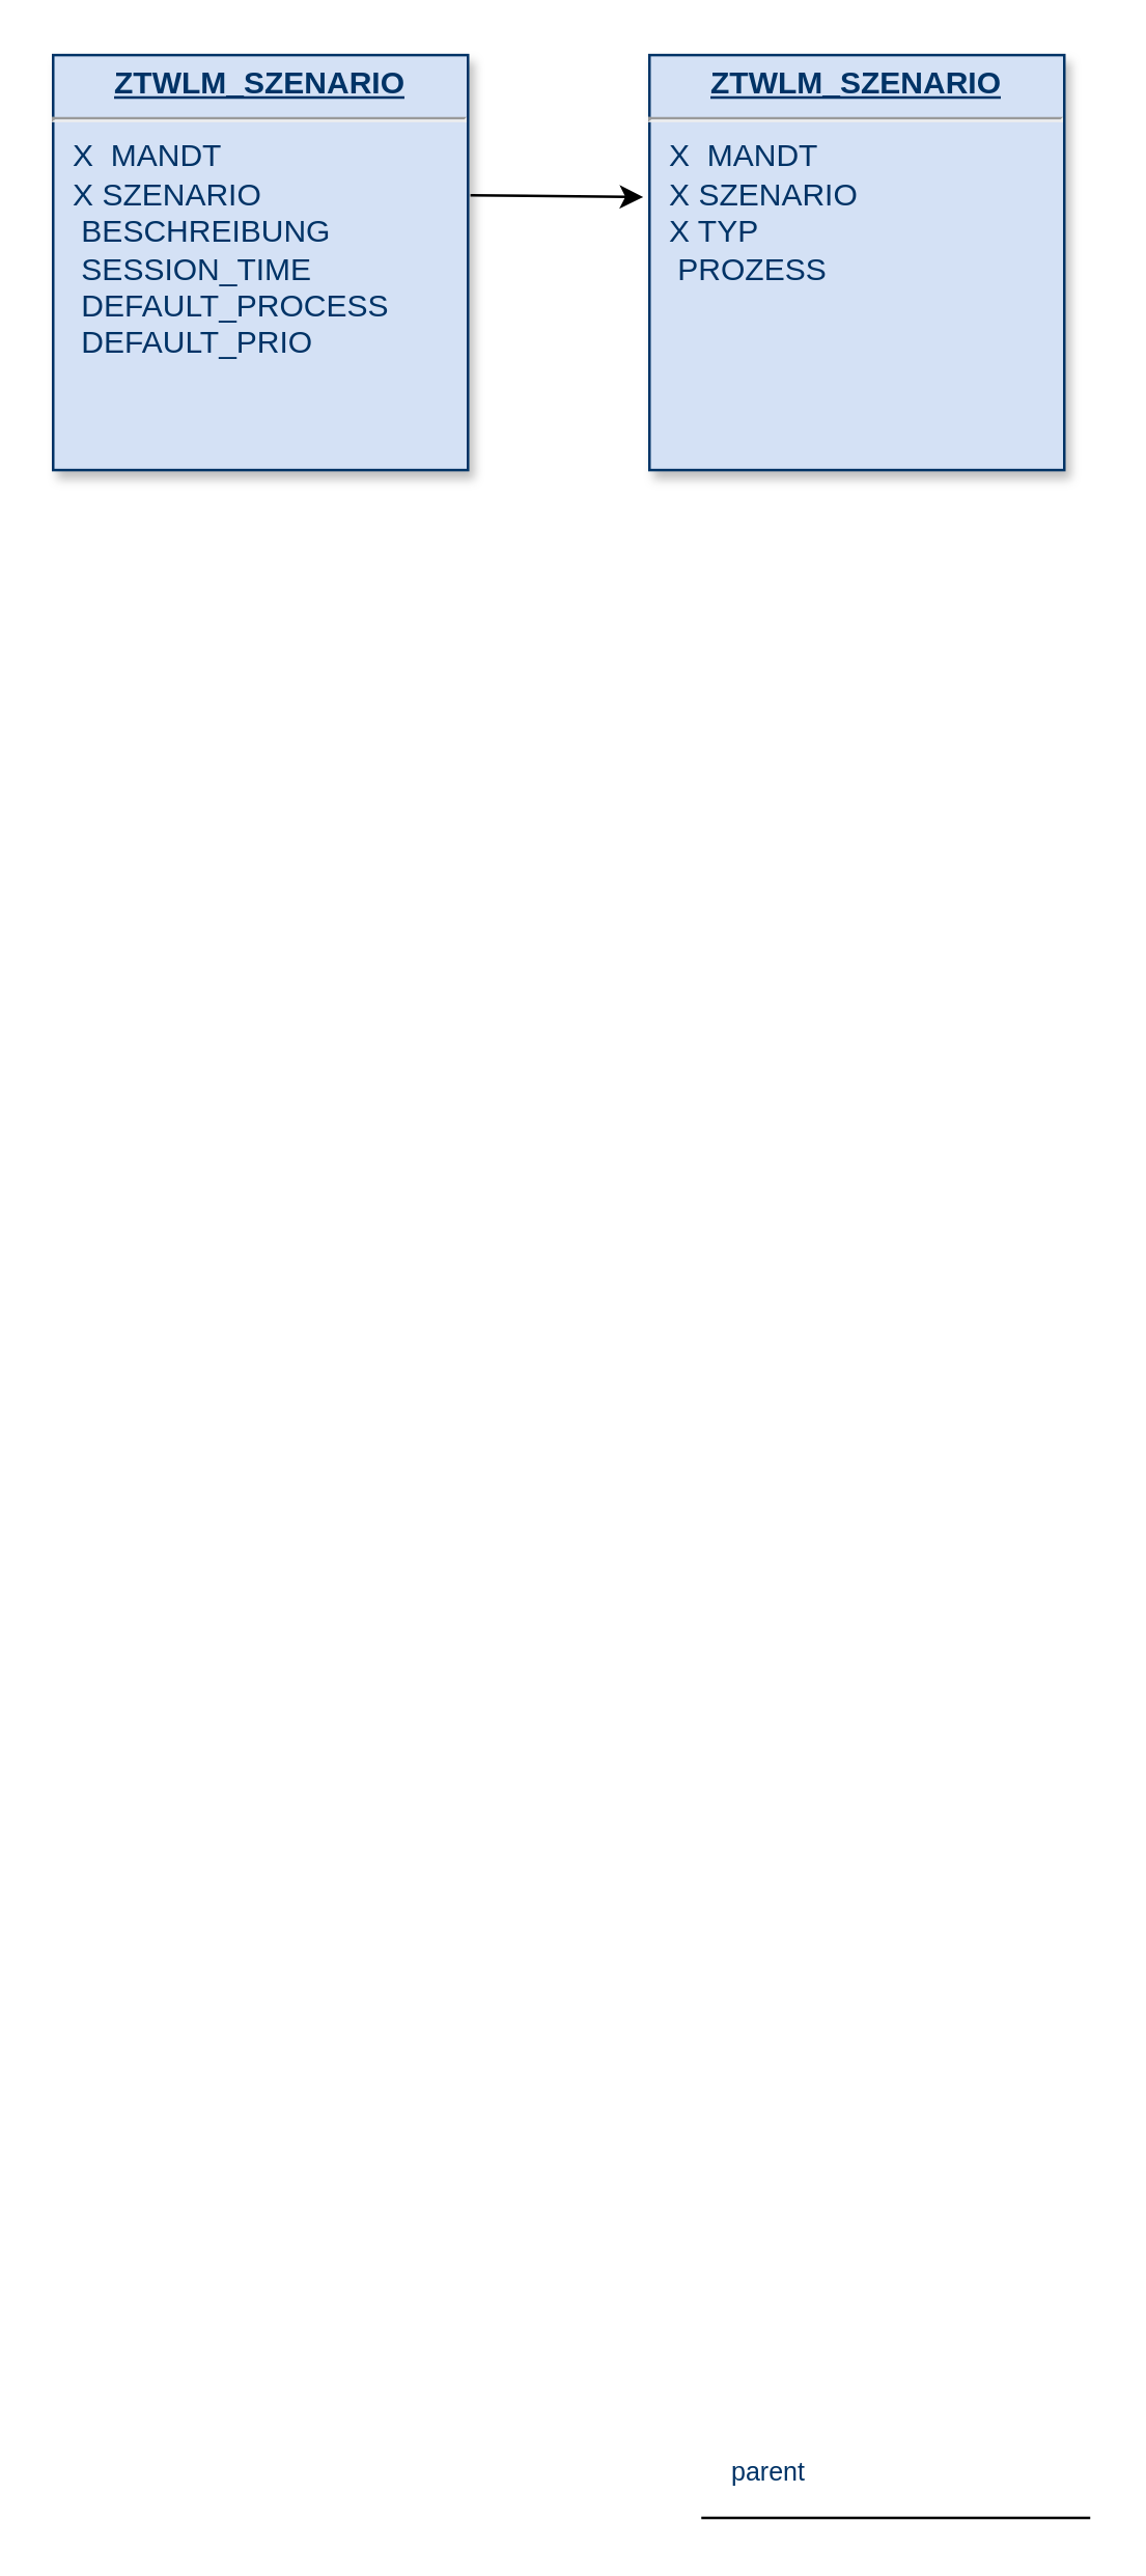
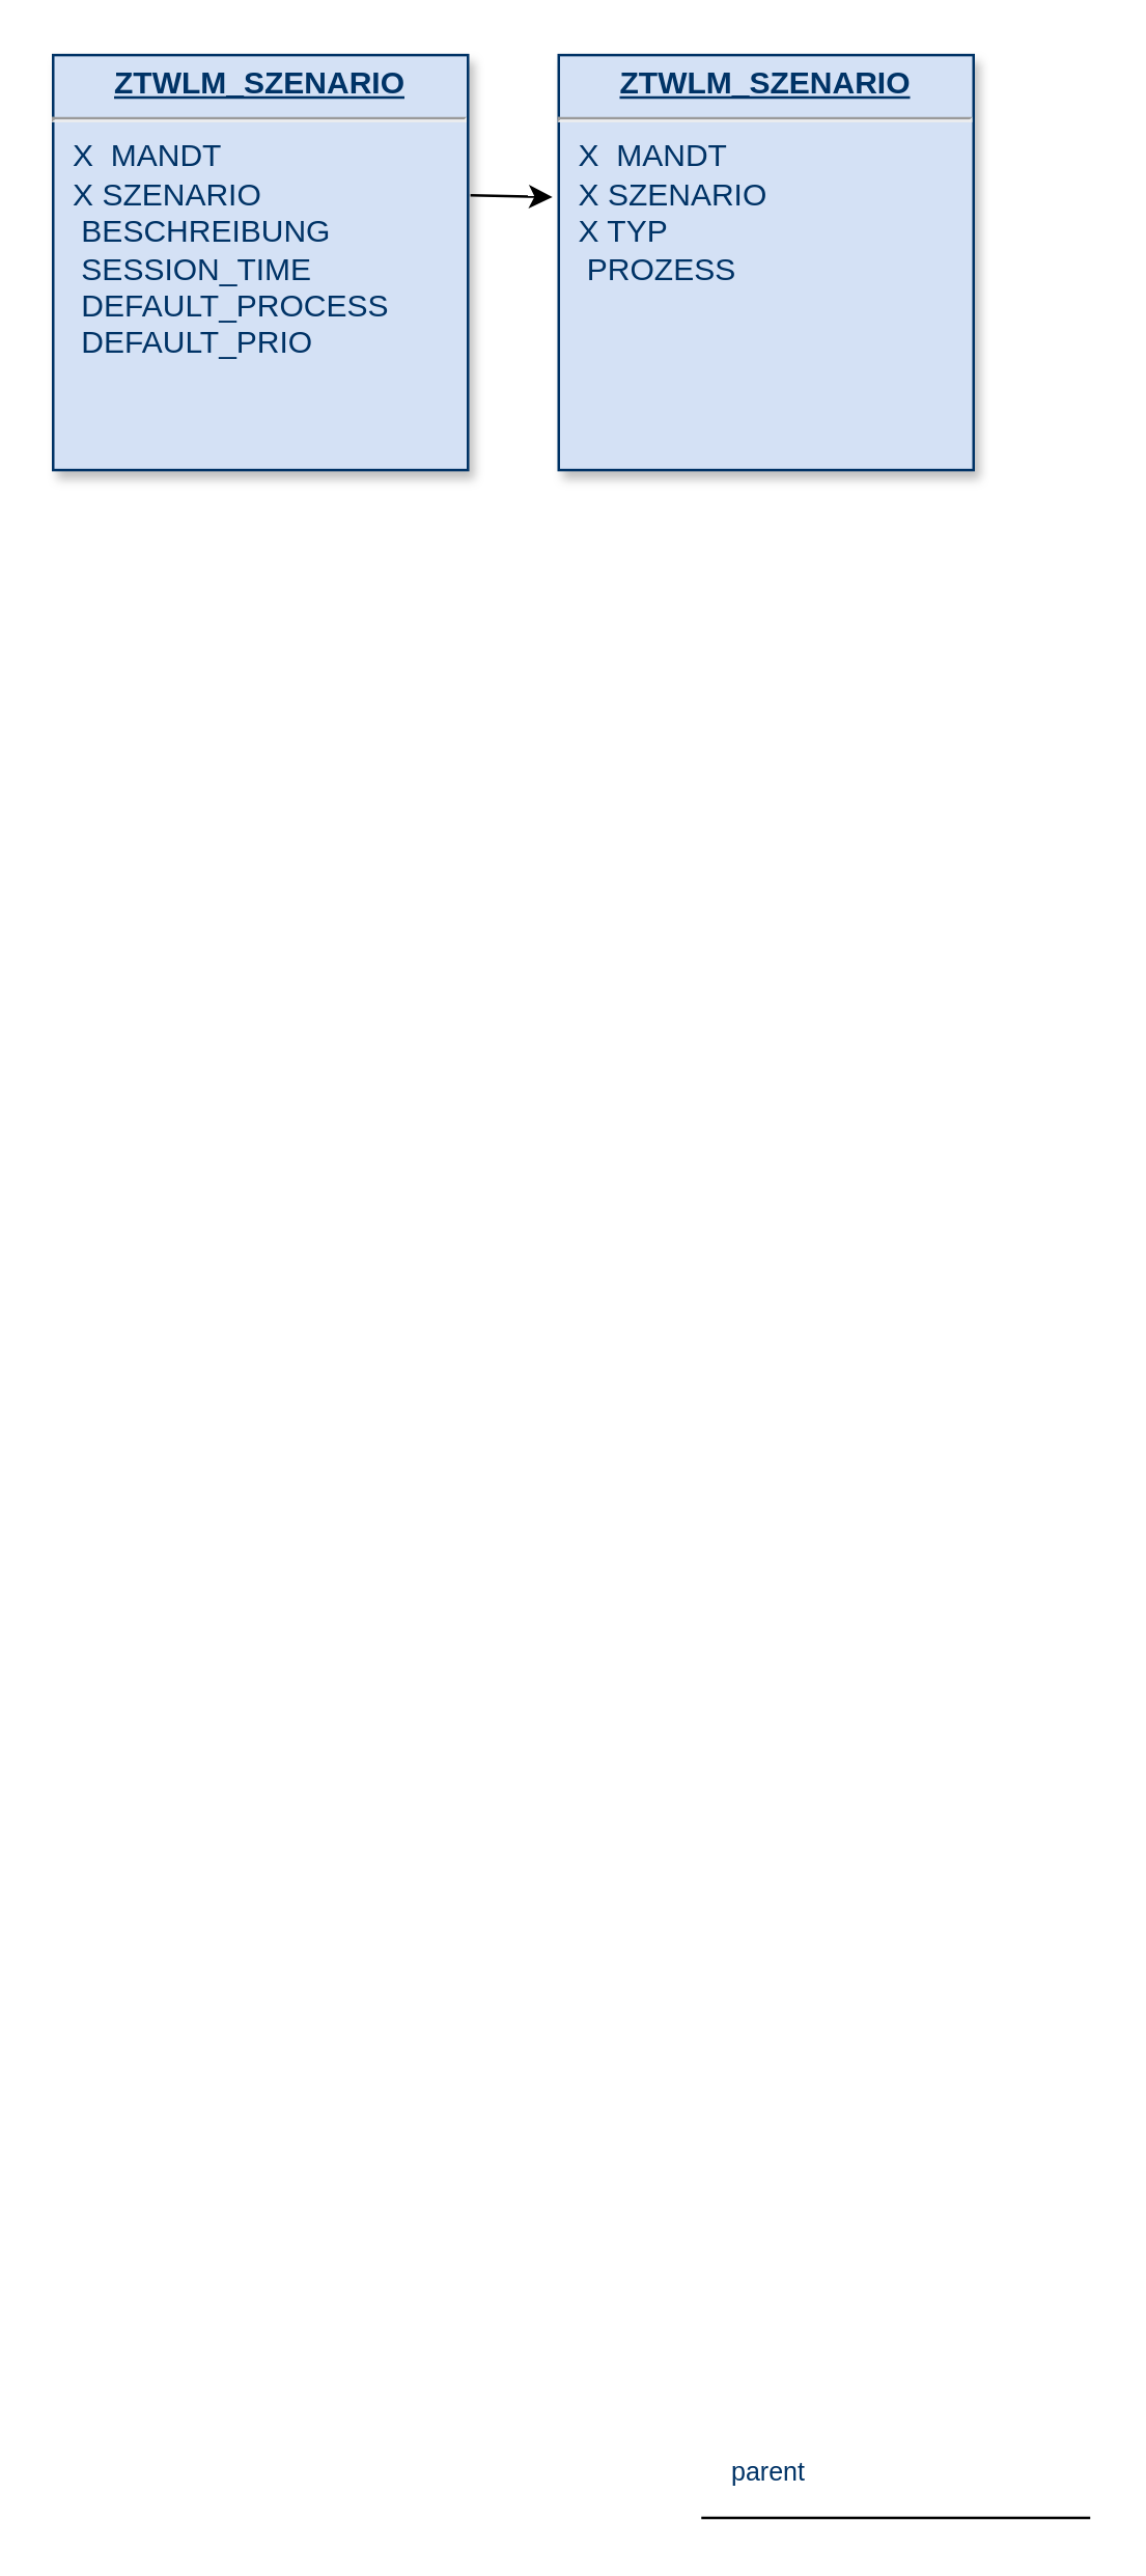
- <mxCell id="5" value="&lt;p style=&quot;margin: 0px; margin-top: 4px; text-align: center; text-decoration: underline;&quot;&gt;&lt;b&gt;ZTWLM_SZENARIO&lt;/b&gt;&lt;/p&gt;&lt;hr&gt;&lt;p style=&quot;margin: 0px; margin-left: 8px;&quot;&gt;X &lt;span style=&quot;white-space: pre;&quot;&gt; &lt;/span&gt;MANDT&lt;/p&gt;&lt;p style=&quot;margin: 0px; margin-left: 8px;&quot;&gt;X&lt;span style=&quot;white-space: pre;&quot;&gt; &lt;/span&gt;SZENARIO&lt;/p&gt;&lt;p style=&quot;margin: 0px; margin-left: 8px;&quot;&gt;X&lt;span style=&quot;white-space: pre;&quot;&gt; &lt;/span&gt;TYP&lt;/p&gt;&lt;p style=&quot;margin: 0px; margin-left: 8px;&quot;&gt;&lt;span style=&quot;white-space: pre;&quot;&gt; &lt;/span&gt;PROZESS&lt;br&gt;&lt;/p&gt;&lt;p style=&quot;margin: 0px; margin-left: 8px;&quot;&gt;&lt;br&gt;&lt;/p&gt;" style="verticalAlign=top;align=left;overflow=fill;fontSize=12;fontFamily=Helvetica;html=1;strokeColor=#003366;shadow=1;fillColor=#D4E1F5;fontColor=#003366" vertex="1" parent="1"><mxGeometry x="250" y="20.64" width="160" height="160" as="geometry" /></mxCell>
+ <mxCell id="5" value="&lt;p style=&quot;margin: 0px; margin-top: 4px; text-align: center; text-decoration: underline;&quot;&gt;&lt;b&gt;ZTWLM_SZENARIO&lt;/b&gt;&lt;/p&gt;&lt;hr&gt;&lt;p style=&quot;margin: 0px; margin-left: 8px;&quot;&gt;X &lt;span style=&quot;white-space: pre;&quot;&gt; &lt;/span&gt;MANDT&lt;/p&gt;&lt;p style=&quot;margin: 0px; margin-left: 8px;&quot;&gt;X&lt;span style=&quot;white-space: pre;&quot;&gt; &lt;/span&gt;SZENARIO&lt;/p&gt;&lt;p style=&quot;margin: 0px; margin-left: 8px;&quot;&gt;X&lt;span style=&quot;white-space: pre;&quot;&gt; &lt;/span&gt;TYP&lt;/p&gt;&lt;p style=&quot;margin: 0px; margin-left: 8px;&quot;&gt;&lt;span style=&quot;white-space: pre;&quot;&gt; &lt;/span&gt;PROZESS&lt;br&gt;&lt;/p&gt;&lt;p style=&quot;margin: 0px; margin-left: 8px;&quot;&gt;&lt;br&gt;&lt;/p&gt;" style="verticalAlign=top;align=left;overflow=fill;fontSize=12;fontFamily=Helvetica;html=1;strokeColor=#003366;shadow=1;fillColor=#D4E1F5;fontColor=#003366" vertex="1" parent="1"><mxGeometry x="215" y="20.64" width="160" height="160" as="geometry" /></mxCell>
